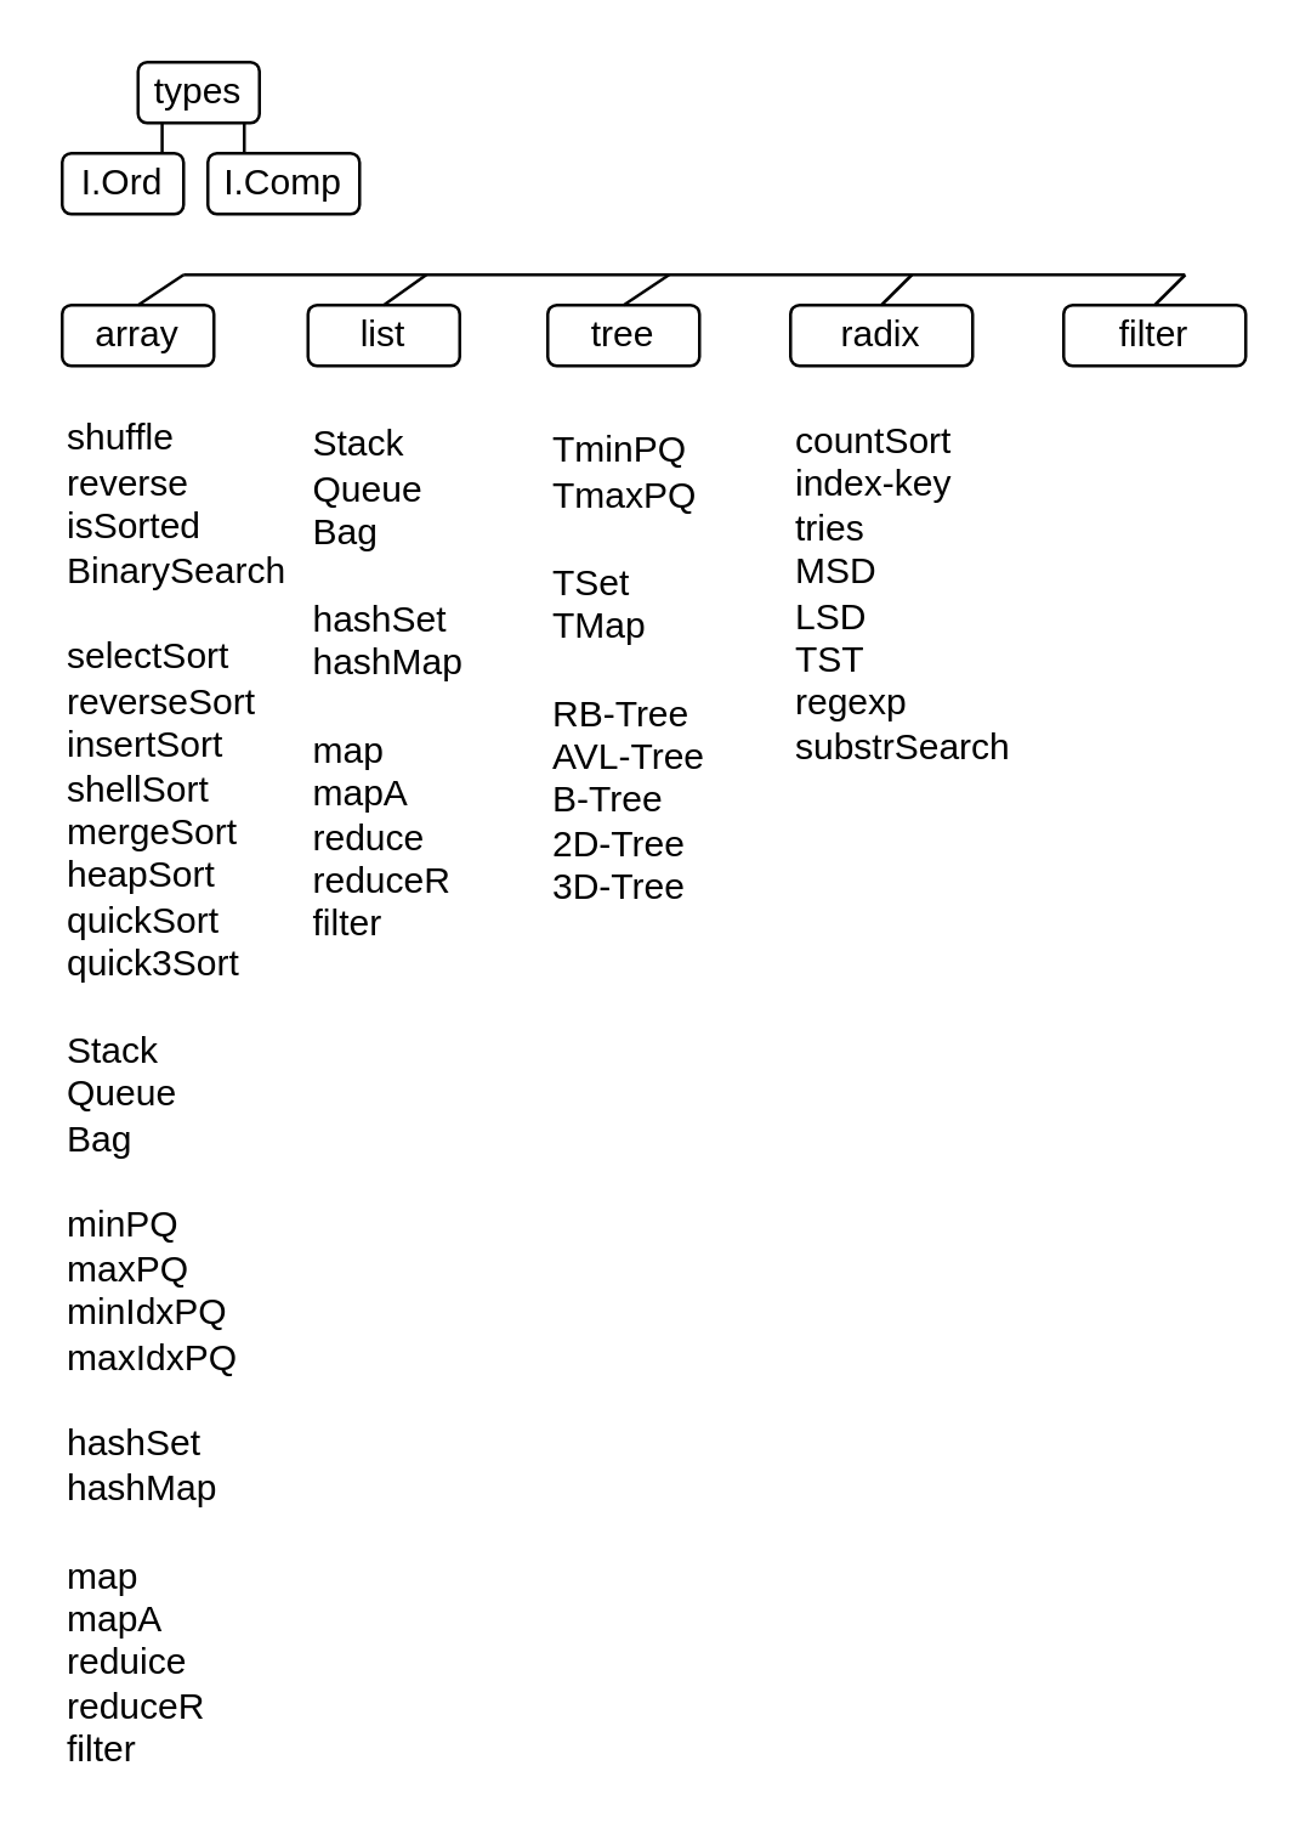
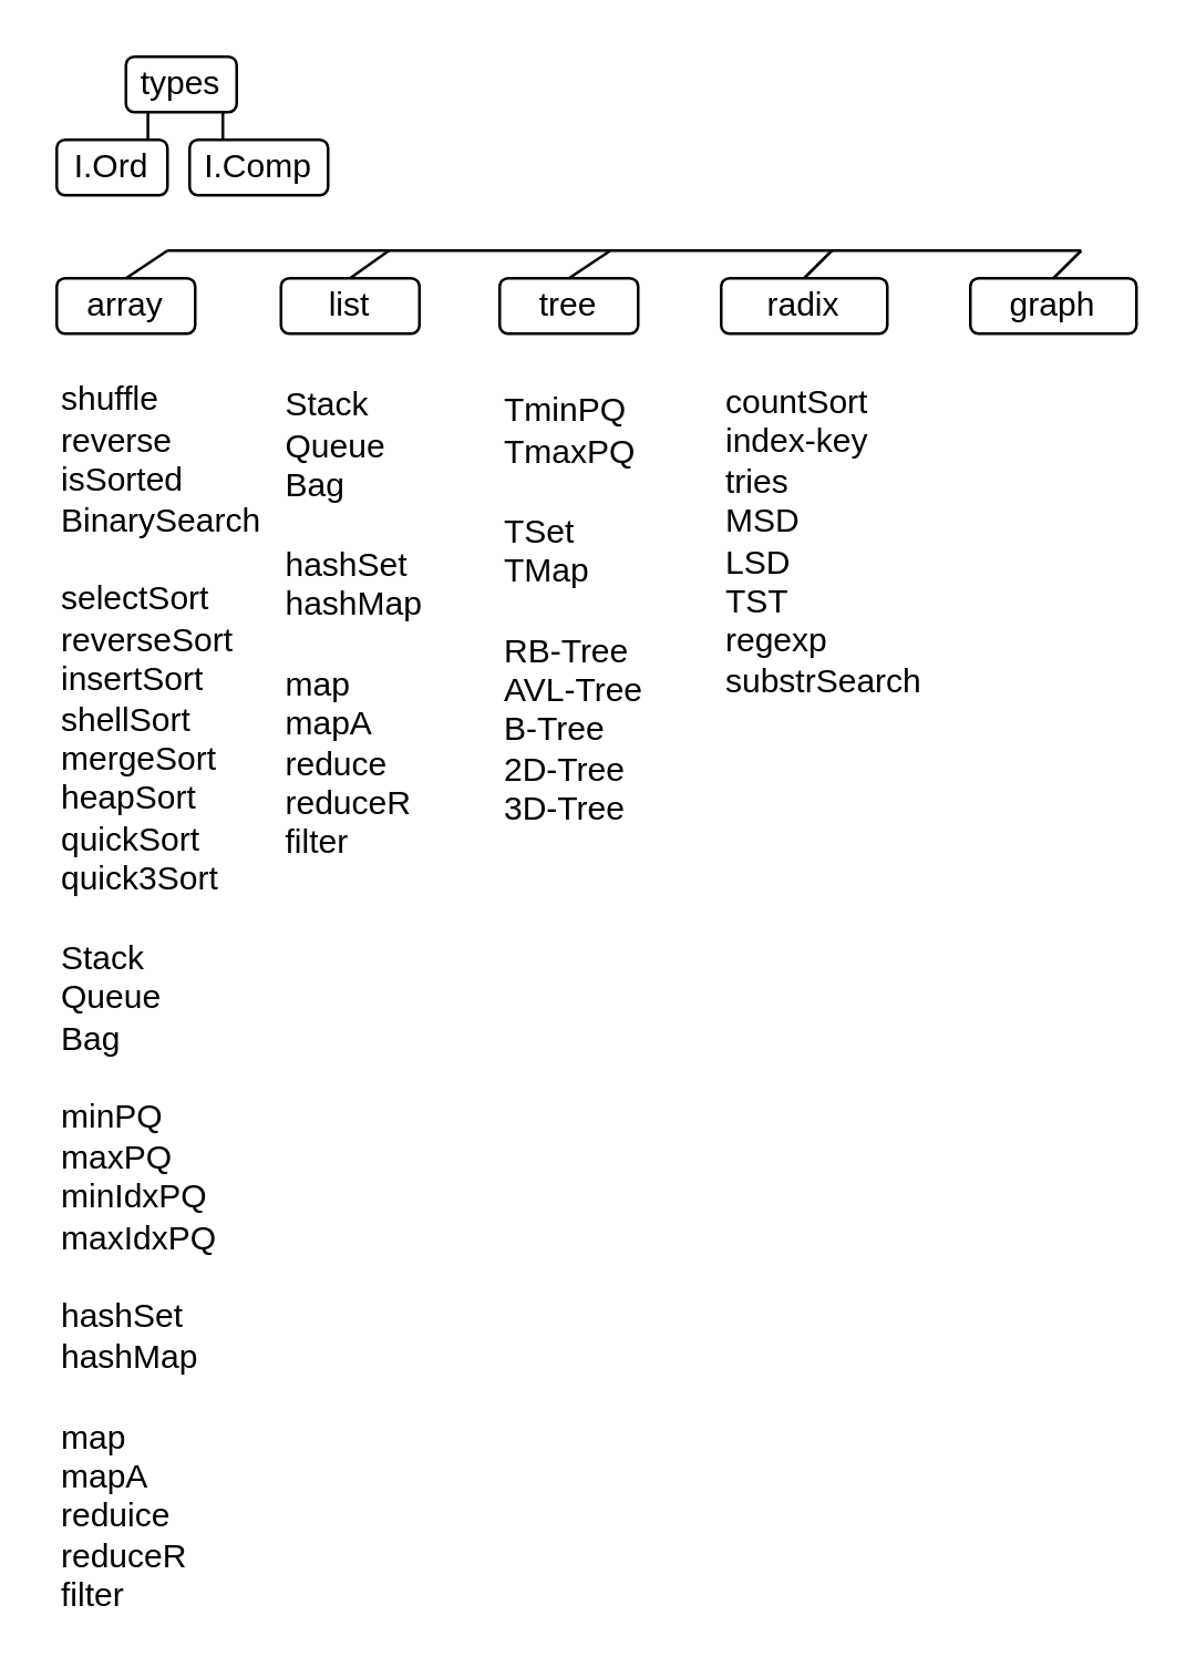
- <mxCell id="6" value="filter" style="rounded=1;whiteSpace=wrap;html=1;fontColor=#000000;fillColor=none;strokeColor=#000000;" parent="1" vertex="1"><mxGeometry x="350" y="100" width="60" height="20" as="geometry" /></mxCell>
+ <mxCell id="6" value="graph" style="rounded=1;whiteSpace=wrap;html=1;fontColor=#000000;fillColor=none;strokeColor=#000000;" parent="1" vertex="1"><mxGeometry x="350" y="100" width="60" height="20" as="geometry" /></mxCell>
